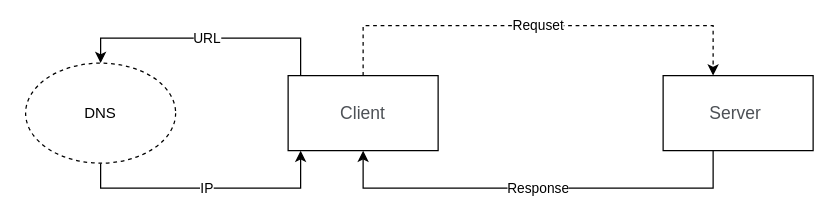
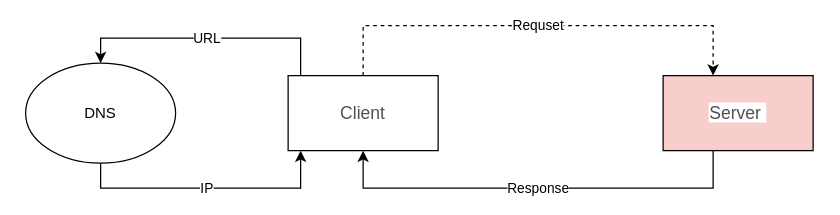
- <mxCell id="6" value="DNS" style="ellipse;whiteSpace=wrap;html=1;dashed=1;" vertex="1" parent="1"><mxGeometry x="20" y="50" width="120" height="80" as="geometry" /></mxCell>
+ <mxCell id="6" value="DNS" style="ellipse;whiteSpace=wrap;html=1;" vertex="1" parent="1"><mxGeometry x="20" y="50" width="120" height="80" as="geometry" /></mxCell>
- <mxCell id="8" value="&lt;span style=&quot;color: rgb(77, 81, 86); font-family: arial, sans-serif; font-size: 14px; text-align: left; background-color: rgb(255, 255, 255);&quot;&gt;Server&amp;nbsp;&lt;/span&gt;" style="whiteSpace=wrap;html=1;" vertex="1" parent="1"><mxGeometry x="530" y="60" width="120" height="60" as="geometry" /></mxCell>
+ <mxCell id="8" value="&lt;span style=&quot;color: rgb(77, 81, 86); font-family: arial, sans-serif; font-size: 14px; text-align: left; background-color: rgb(255, 255, 255);&quot;&gt;Server&amp;nbsp;&lt;/span&gt;" style="whiteSpace=wrap;html=1;fillColor=#f8cecc;" vertex="1" parent="1"><mxGeometry x="530" y="60" width="120" height="60" as="geometry" /></mxCell>
